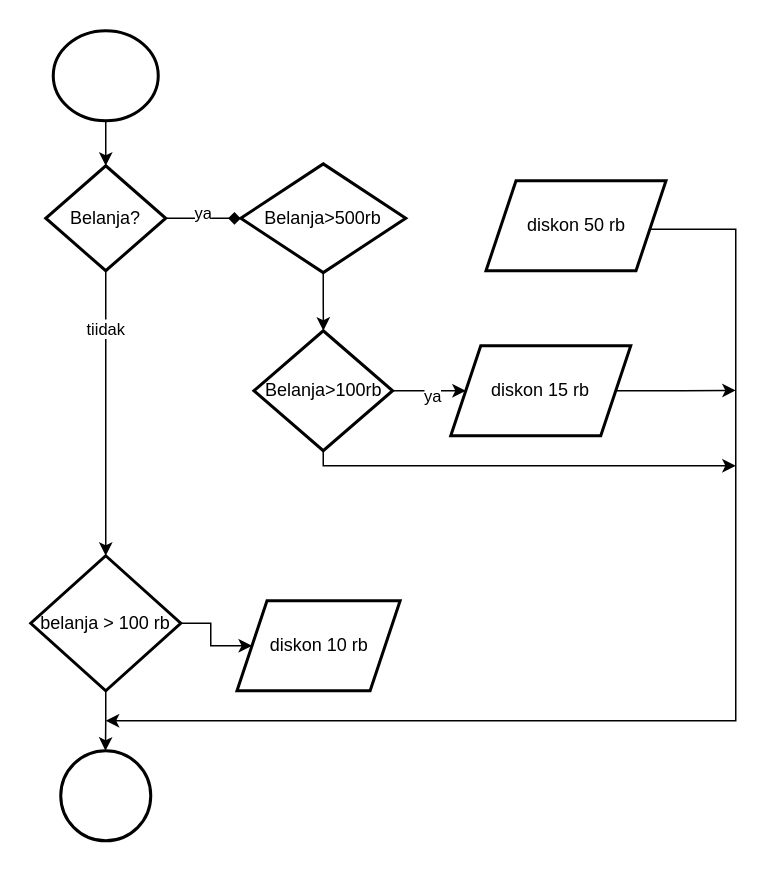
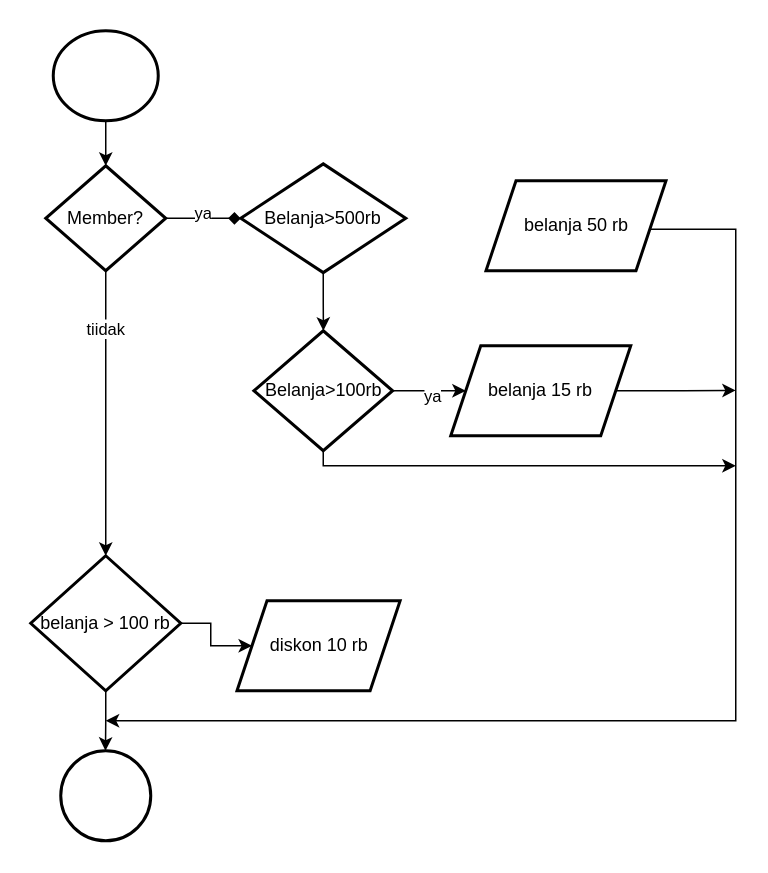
- <mxCell id="8" value="Belanja?" style="strokeWidth=2;html=1;shape=mxgraph.flowchart.decision;whiteSpace=wrap;" vertex="1" parent="1"><mxGeometry x="30" y="110" width="80" height="70" as="geometry" /></mxCell>
+ <mxCell id="8" value="Member?" style="strokeWidth=2;html=1;shape=mxgraph.flowchart.decision;whiteSpace=wrap;" vertex="1" parent="1"><mxGeometry x="30" y="110" width="80" height="70" as="geometry" /></mxCell>
- <mxCell id="18" value="diskon 50 rb" style="shape=parallelogram;perimeter=parallelogramPerimeter;whiteSpace=wrap;html=1;fixedSize=1;strokeWidth=2;" vertex="1" parent="1"><mxGeometry x="323.5" y="120" width="120" height="60" as="geometry" /></mxCell>
+ <mxCell id="18" value="belanja 50 rb" style="shape=parallelogram;perimeter=parallelogramPerimeter;whiteSpace=wrap;html=1;fixedSize=1;strokeWidth=2;" vertex="1" parent="1"><mxGeometry x="323.5" y="120" width="120" height="60" as="geometry" /></mxCell>
- <mxCell id="16" value="diskon 15 rb" style="shape=parallelogram;perimeter=parallelogramPerimeter;whiteSpace=wrap;html=1;fixedSize=1;strokeWidth=2;" vertex="1" parent="1"><mxGeometry x="300" y="230" width="120" height="60" as="geometry" /></mxCell>
+ <mxCell id="16" value="belanja 15 rb" style="shape=parallelogram;perimeter=parallelogramPerimeter;whiteSpace=wrap;html=1;fixedSize=1;strokeWidth=2;" vertex="1" parent="1"><mxGeometry x="300" y="230" width="120" height="60" as="geometry" /></mxCell>
